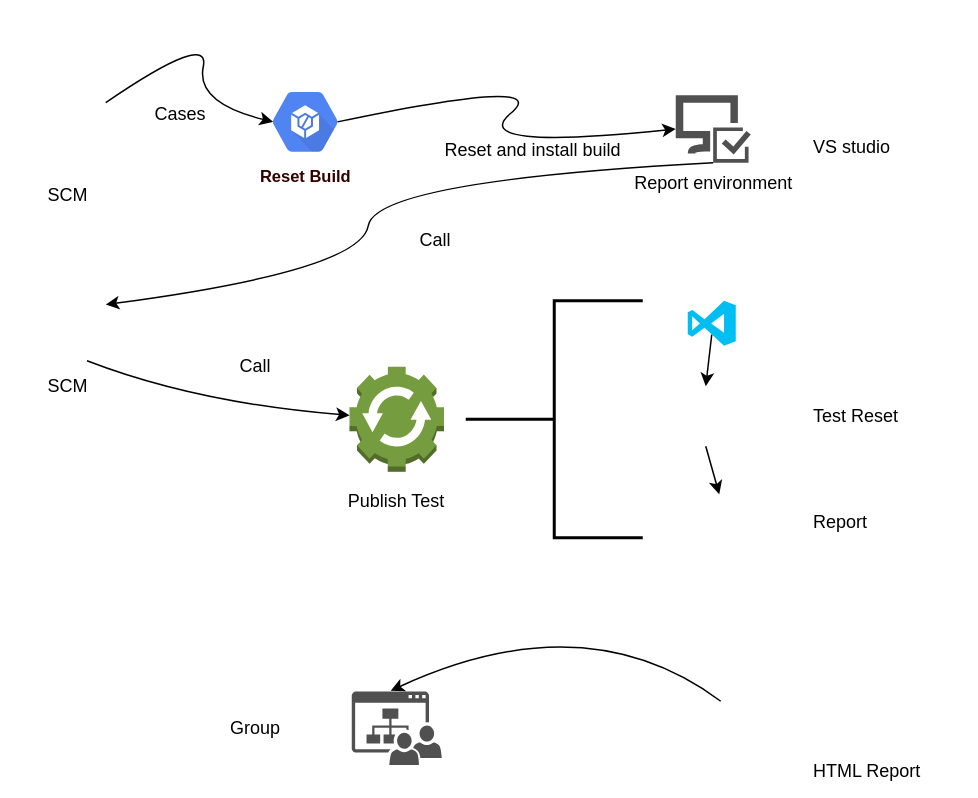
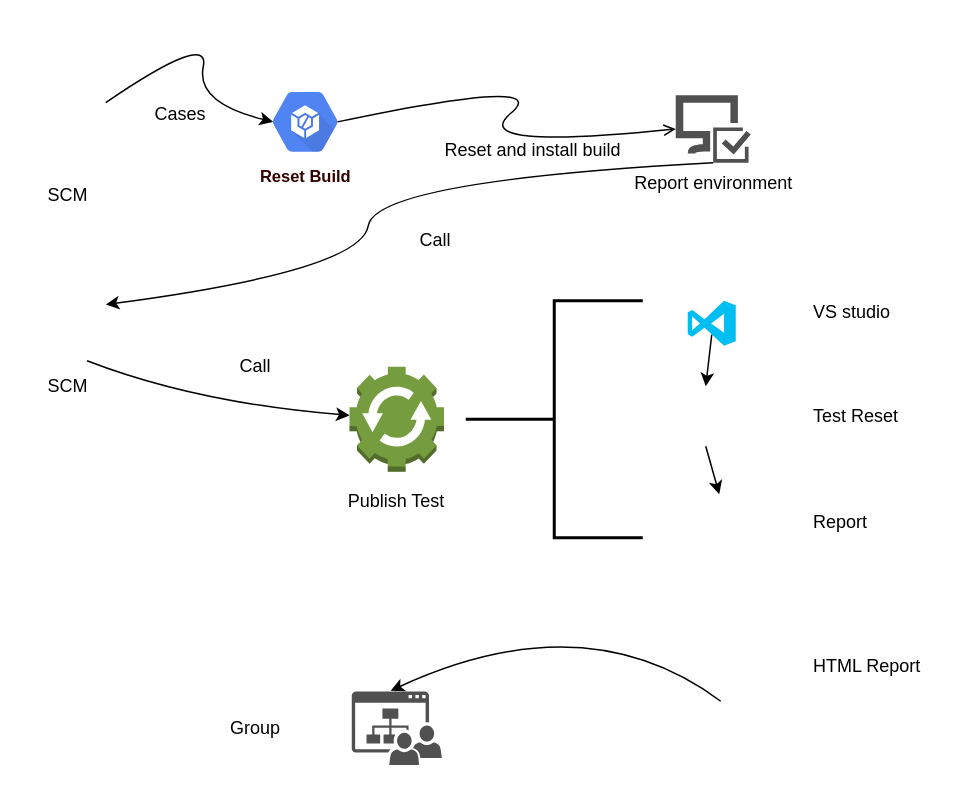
- <mxCell id="6" value="" style="curved=1;endArrow=classic;html=1;entryX=0;entryY=0.5;entryDx=0;entryDy=0;entryPerimeter=0;exitX=0.825;exitY=0.5;exitDx=0;exitDy=0;exitPerimeter=0;" edge="1" parent="1" source="3" target="5"><mxGeometry width="50" height="50" relative="1" as="geometry"><mxPoint x="20" y="190" as="sourcePoint" /><mxPoint x="70" y="140" as="targetPoint" /><Array as="points"><mxPoint x="370" y="50" /><mxPoint x="310" y="100" /></Array></mxGeometry></mxCell>
+ <mxCell id="6" value="" style="curved=1;endArrow=open;html=1;entryX=0;entryY=0.5;entryDx=0;entryDy=0;entryPerimeter=0;exitX=0.825;exitY=0.5;exitDx=0;exitDy=0;exitPerimeter=0;" edge="1" parent="1" source="3" target="5"><mxGeometry width="50" height="50" relative="1" as="geometry"><mxPoint x="20" y="190" as="sourcePoint" /><mxPoint x="70" y="140" as="targetPoint" /><Array as="points"><mxPoint x="370" y="50" /><mxPoint x="310" y="100" /></Array></mxGeometry></mxCell>
- <mxCell id="21" value="VS studio&lt;br&gt;&lt;br&gt;" style="text;html=1;strokeColor=none;fillColor=none;align=left;verticalAlign=middle;whiteSpace=wrap;rounded=0;" vertex="1" parent="1"><mxGeometry x="540" y="95" width="90" height="20" as="geometry" /></mxCell>
+ <mxCell id="21" value="VS studio&lt;br&gt;&lt;br&gt;" style="text;html=1;strokeColor=none;fillColor=none;align=left;verticalAlign=middle;whiteSpace=wrap;rounded=0;" vertex="1" parent="1"><mxGeometry x="540" y="205" width="90" height="20" as="geometry" /></mxCell>
- <mxCell id="28" value="HTML Report" style="text;html=1;strokeColor=none;fillColor=none;align=left;verticalAlign=middle;whiteSpace=wrap;rounded=0;" vertex="1" parent="1"><mxGeometry x="540" y="503.5" width="90" height="20" as="geometry" /></mxCell>
+ <mxCell id="28" value="HTML Report" style="text;html=1;strokeColor=none;fillColor=none;align=left;verticalAlign=middle;whiteSpace=wrap;rounded=0;" vertex="1" parent="1"><mxGeometry x="540" y="433.5" width="90" height="20" as="geometry" /></mxCell>
